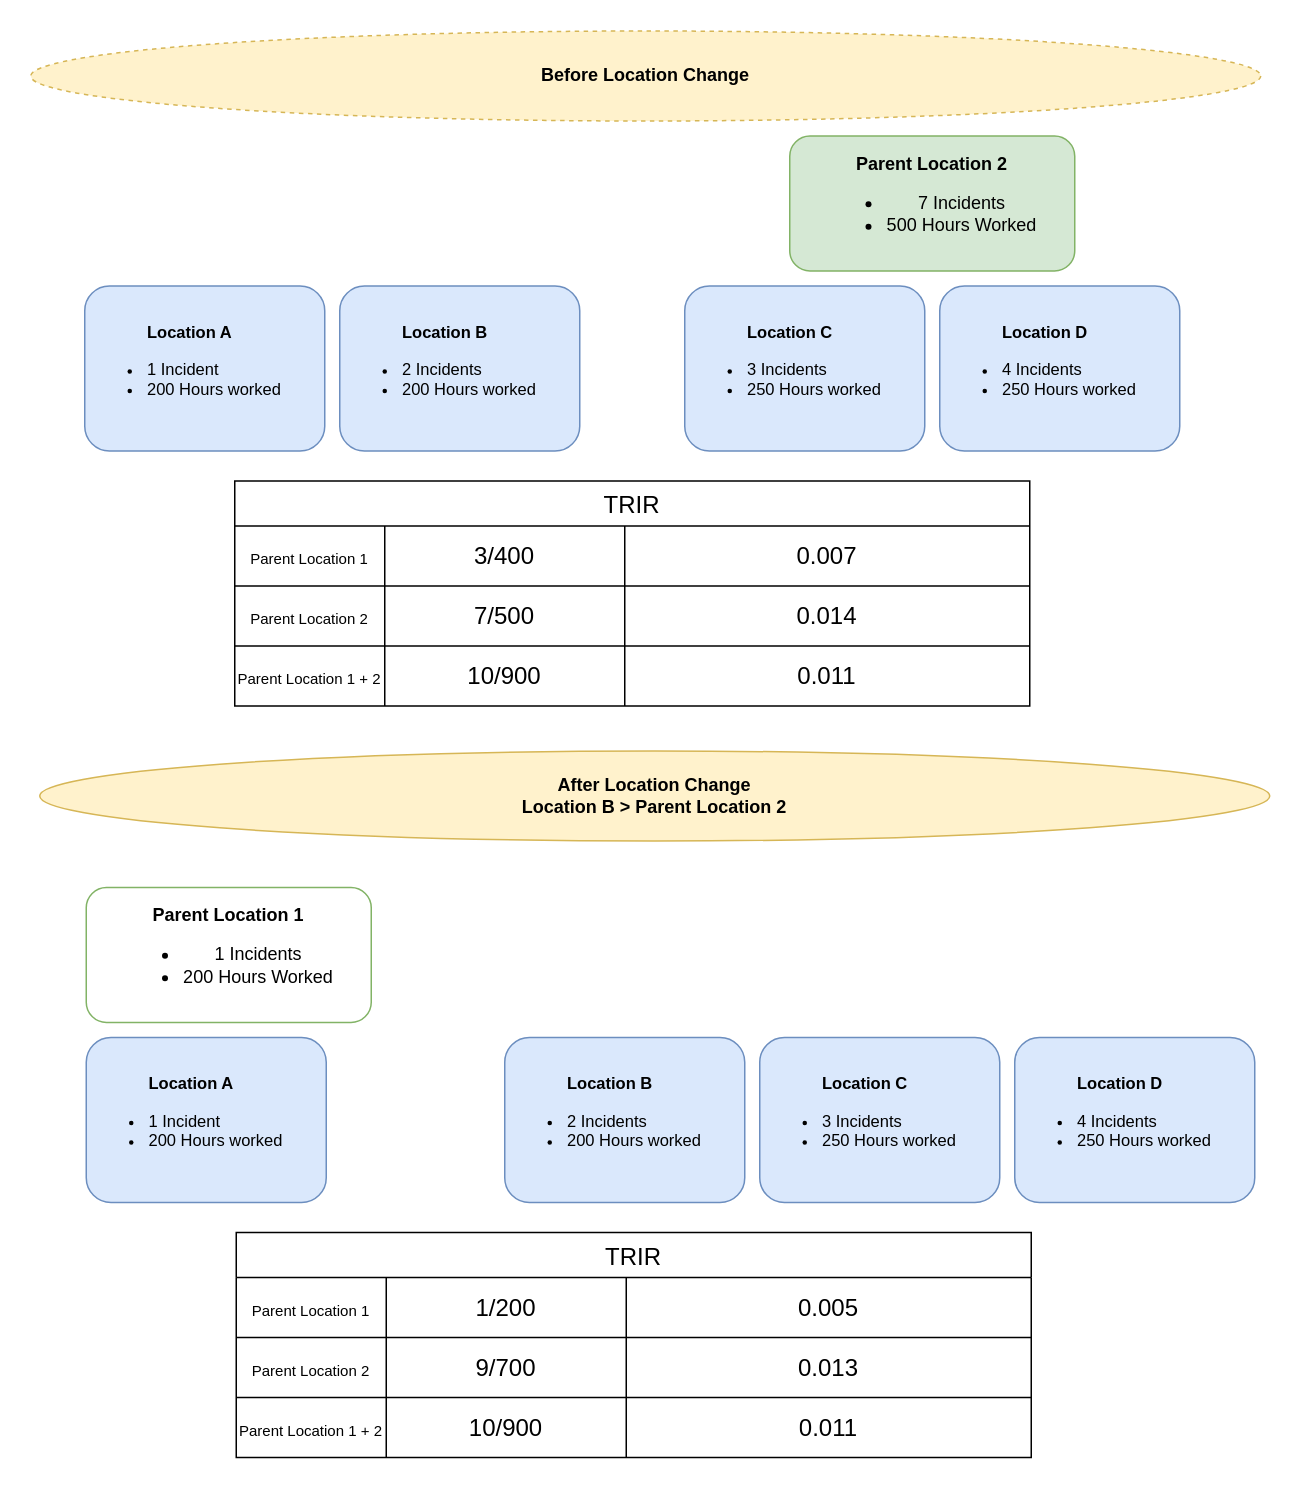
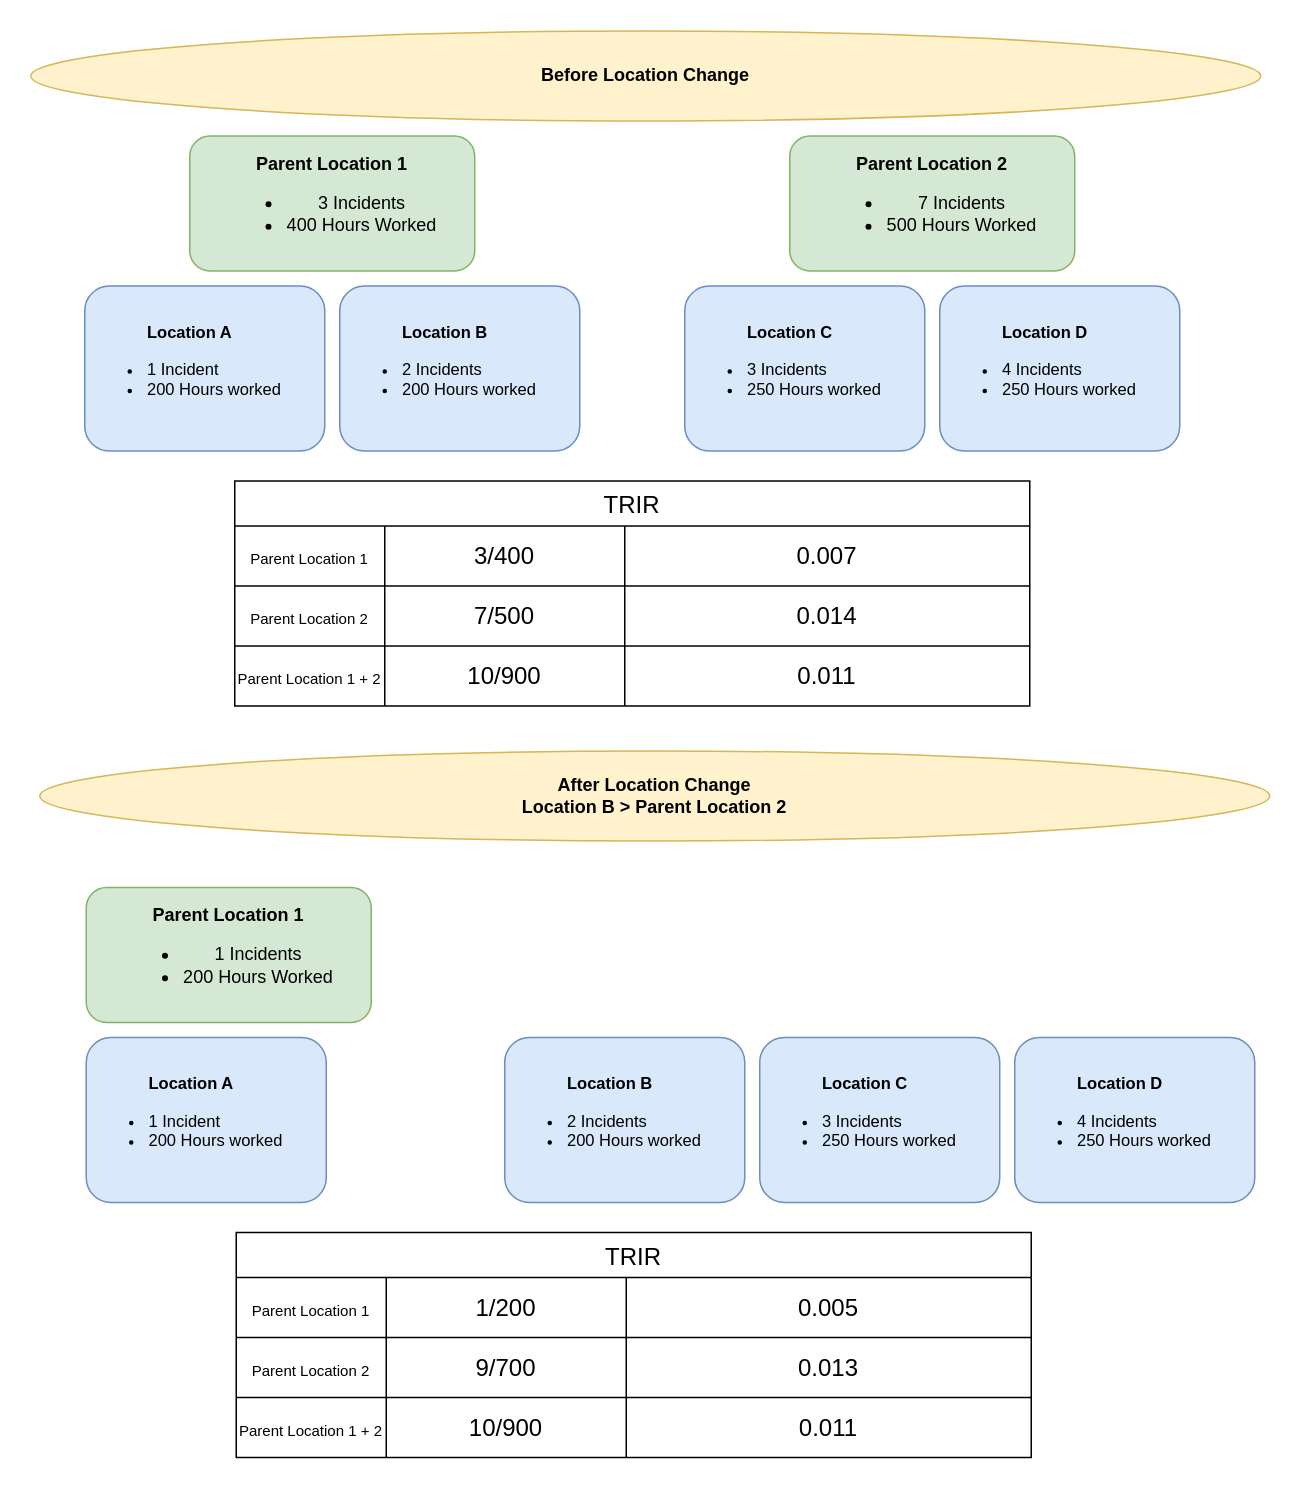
- <mxCell id="40" value="&lt;b&gt;Before Location Change&lt;/b&gt;" style="ellipse;whiteSpace=wrap;html=1;fillColor=#fff2cc;strokeColor=#d6b656;dashed=1;" vertex="1" parent="1"><mxGeometry x="20" y="20" width="820" height="60" as="geometry" /></mxCell>
+ <mxCell id="40" value="&lt;b&gt;Before Location Change&lt;/b&gt;" style="ellipse;whiteSpace=wrap;html=1;fillColor=#fff2cc;strokeColor=#d6b656;" vertex="1" parent="1"><mxGeometry x="20" y="20" width="820" height="60" as="geometry" /></mxCell>
+ <mxCell id="4" value="&lt;b&gt;Parent Location 1&lt;/b&gt;&lt;div&gt;&lt;ul&gt;&lt;li&gt;3 Incidents&lt;/li&gt;&lt;li&gt;400 Hours Worked&lt;/li&gt;&lt;/ul&gt;&lt;/div&gt;" style="rounded=1;whiteSpace=wrap;html=1;fillColor=#d5e8d4;strokeColor=#82b366;" vertex="1" parent="1"><mxGeometry x="126" y="90" width="190" height="90" as="geometry" /></mxCell>
- <mxCell id="23" value="&lt;b&gt;Parent Location 1&lt;/b&gt;&lt;div&gt;&lt;ul&gt;&lt;li&gt;1 Incidents&lt;/li&gt;&lt;li&gt;200 Hours Worked&lt;/li&gt;&lt;/ul&gt;&lt;/div&gt;" style="rounded=1;whiteSpace=wrap;html=1;fillColor=#ffffff;strokeColor=#82b366;" vertex="1" parent="1"><mxGeometry x="57" y="591" width="190" height="90" as="geometry" /></mxCell>
+ <mxCell id="23" value="&lt;b&gt;Parent Location 1&lt;/b&gt;&lt;div&gt;&lt;ul&gt;&lt;li&gt;1 Incidents&lt;/li&gt;&lt;li&gt;200 Hours Worked&lt;/li&gt;&lt;/ul&gt;&lt;/div&gt;" style="rounded=1;whiteSpace=wrap;html=1;fillColor=#d5e8d4;strokeColor=#82b366;" vertex="1" parent="1"><mxGeometry x="57" y="591" width="190" height="90" as="geometry" /></mxCell>
